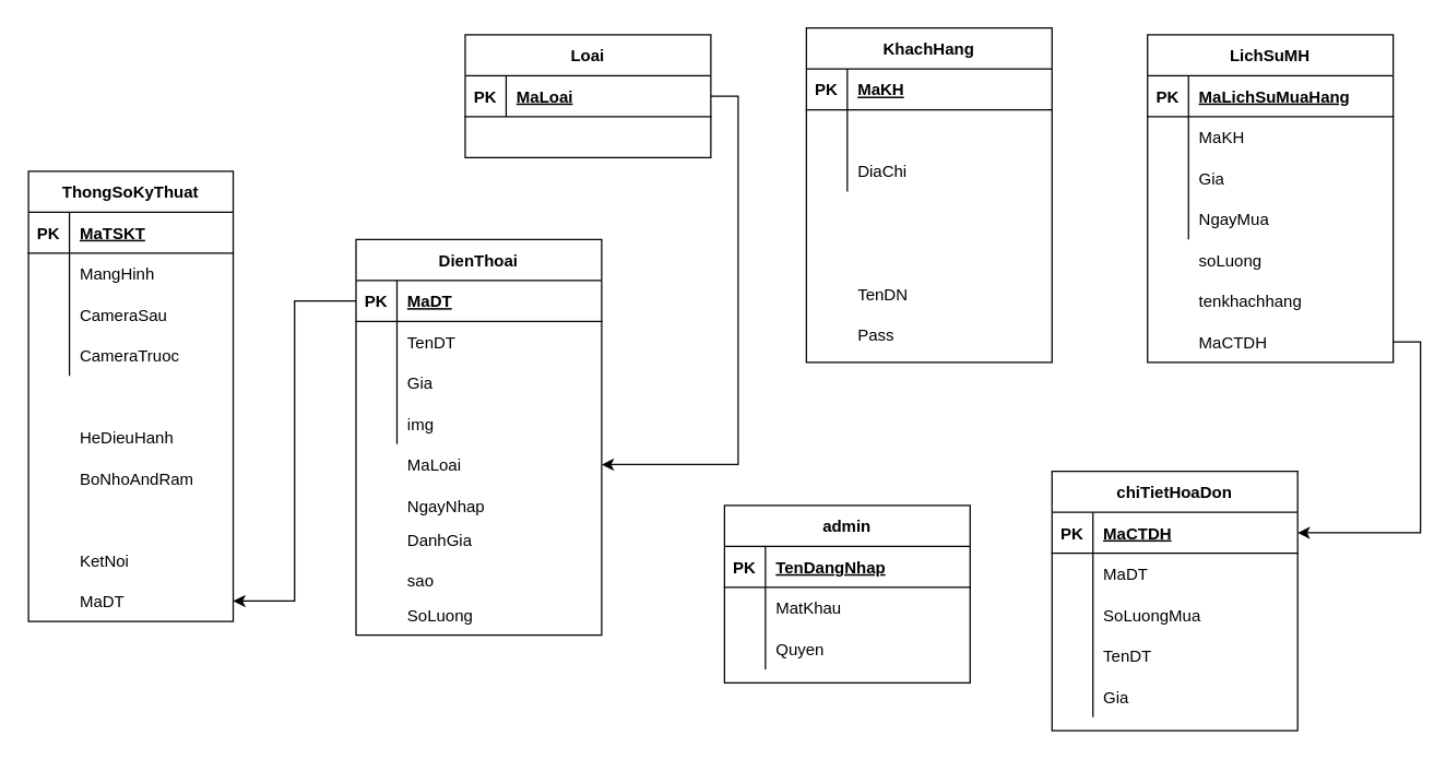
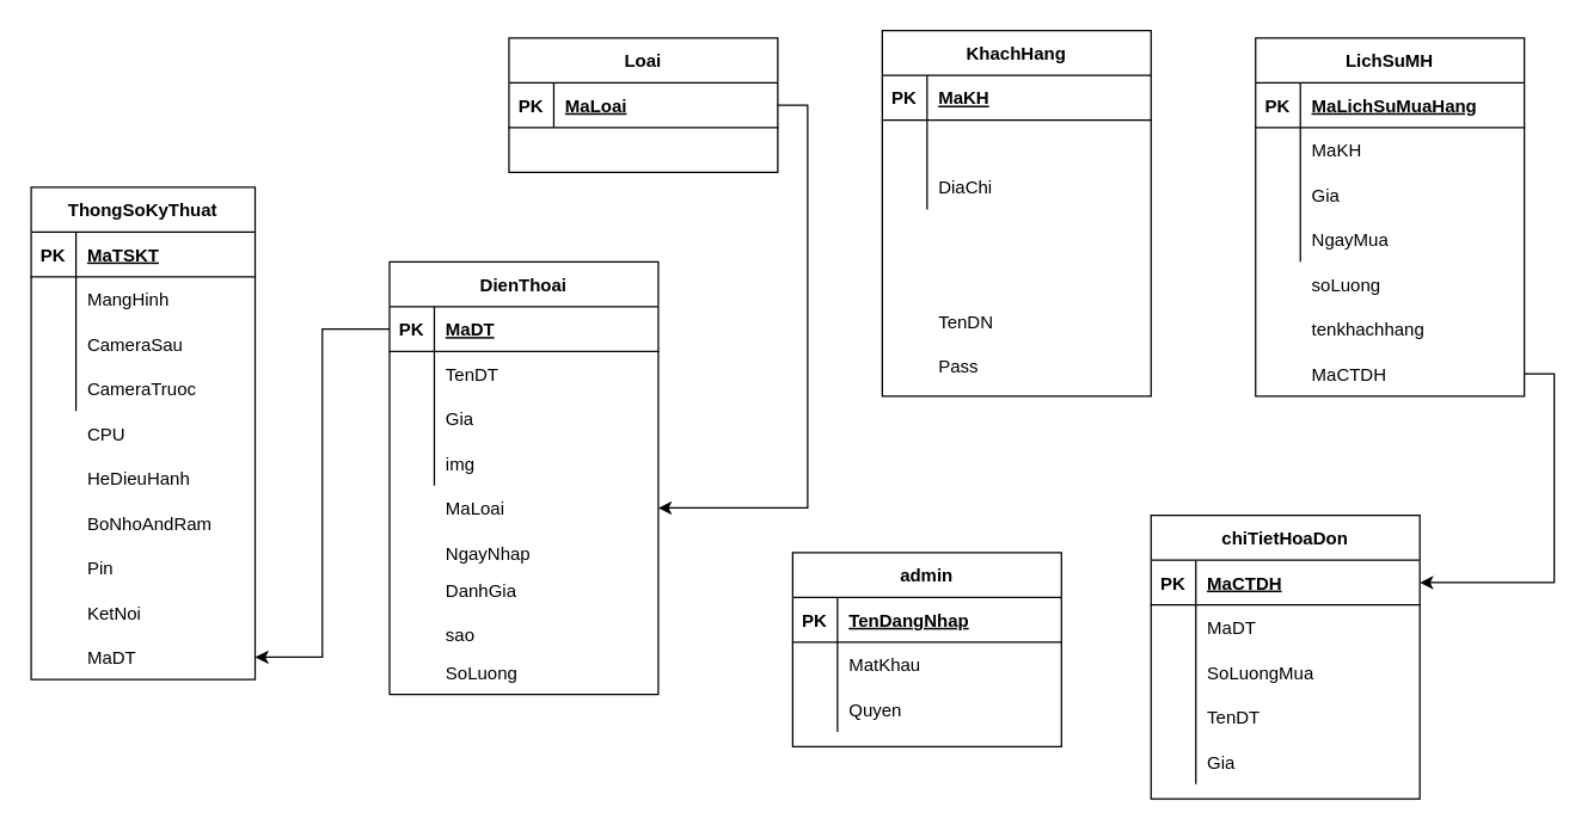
+ <mxCell id="23" value="CPU" style="shape=partialRectangle;connectable=0;fillColor=none;top=0;left=0;bottom=0;right=0;align=left;spacingLeft=6;overflow=hidden;" vertex="1" parent="21"><mxGeometry x="30" width="120" height="30" as="geometry"><mxRectangle width="120" height="30" as="alternateBounds" /></mxGeometry></mxCell>
+ <mxCell id="32" value="Pin" style="shape=partialRectangle;connectable=0;fillColor=none;top=0;left=0;bottom=0;right=0;align=left;spacingLeft=6;overflow=hidden;" vertex="1" parent="30"><mxGeometry x="30" width="120" height="30" as="geometry"><mxRectangle width="120" height="30" as="alternateBounds" /></mxGeometry></mxCell>
